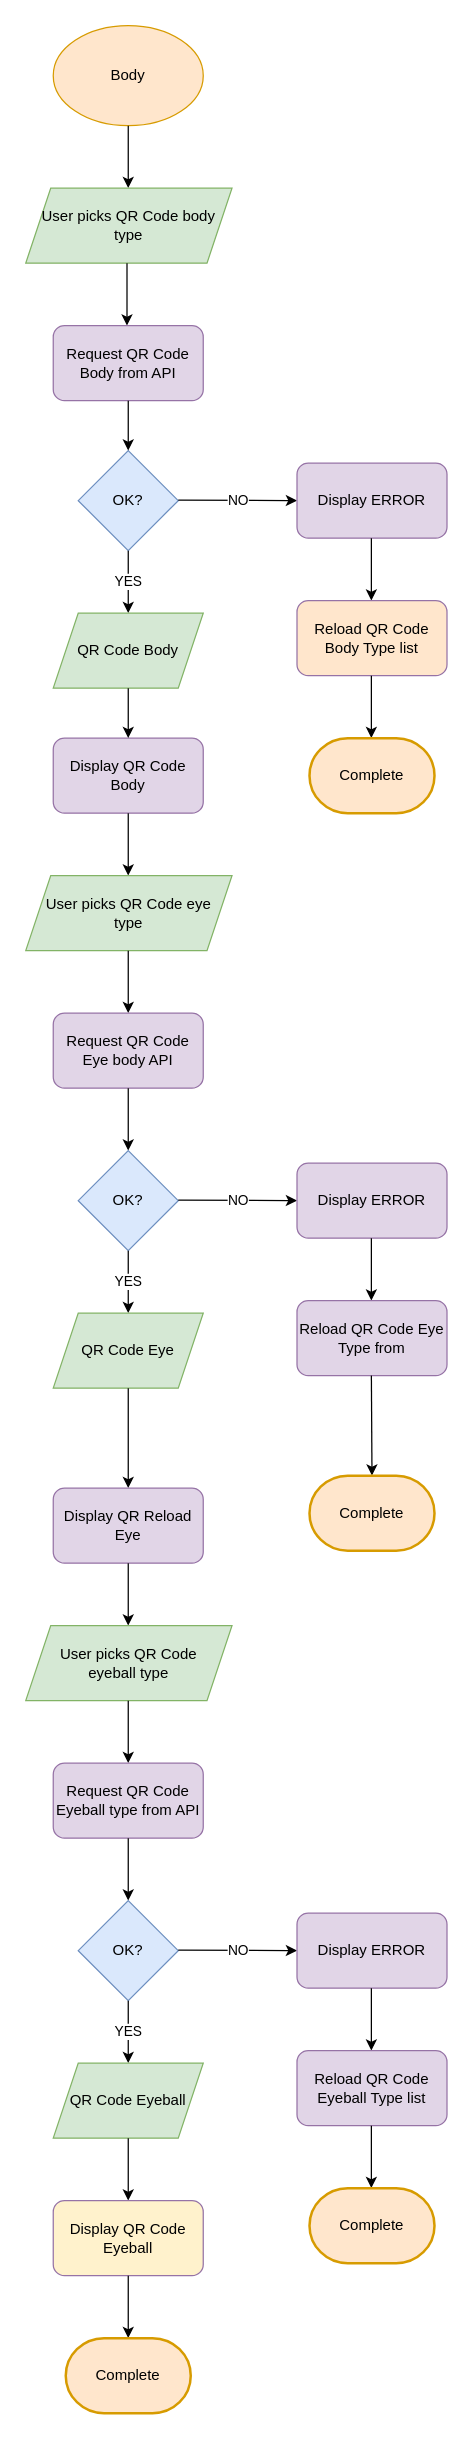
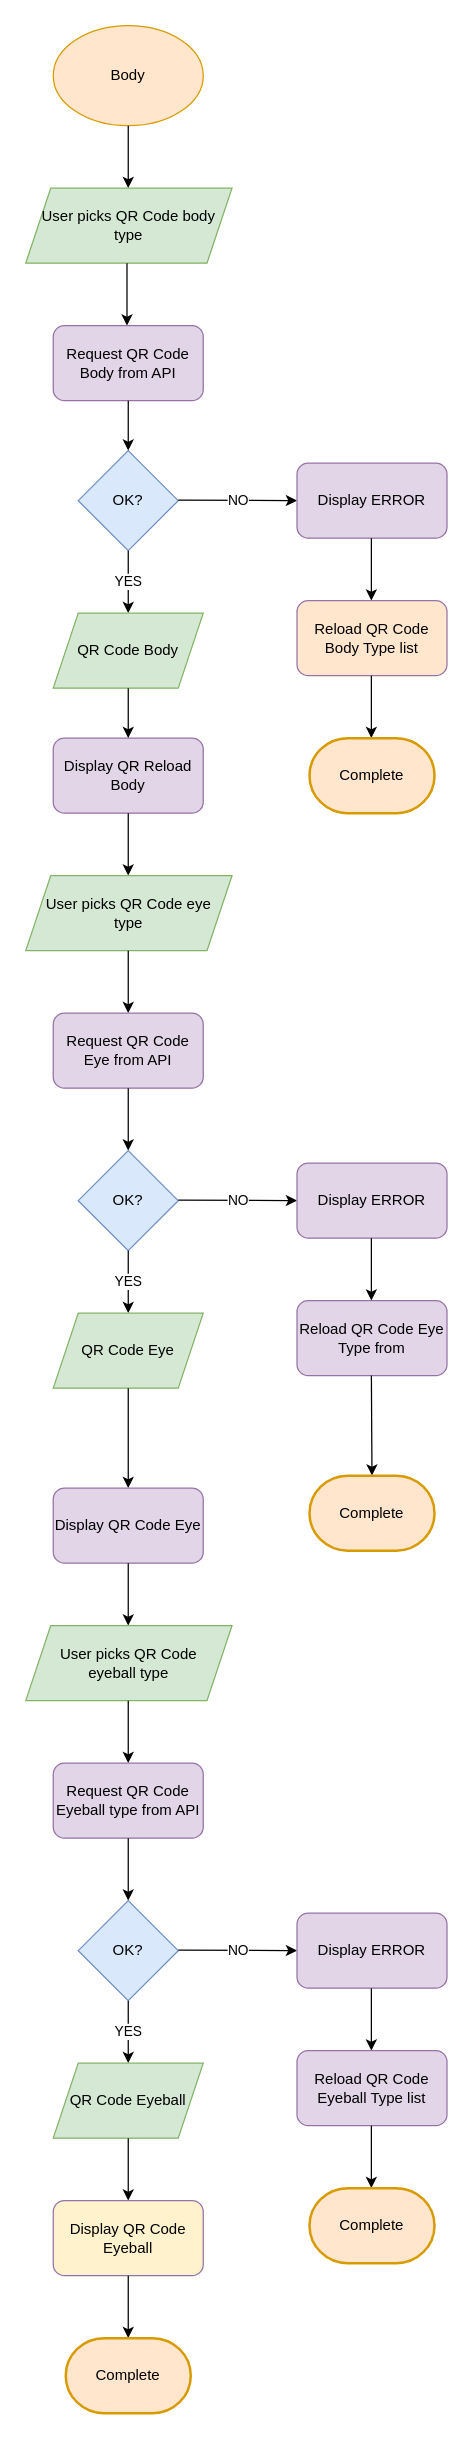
- <mxCell id="12" value="Display QR Code Body" style="rounded=1;whiteSpace=wrap;html=1;fillColor=#e1d5e7;strokeColor=#9673a6;" vertex="1" parent="1"><mxGeometry x="42" y="590" width="120" height="60" as="geometry" /></mxCell>
+ <mxCell id="12" value="Display QR Reload Body" style="rounded=1;whiteSpace=wrap;html=1;fillColor=#e1d5e7;strokeColor=#9673a6;" vertex="1" parent="1"><mxGeometry x="42" y="590" width="120" height="60" as="geometry" /></mxCell>
- <mxCell id="22" value="Request QR Code Eye body API" style="rounded=1;whiteSpace=wrap;html=1;fillColor=#e1d5e7;strokeColor=#9673a6;" vertex="1" parent="1"><mxGeometry x="42" y="810" width="120" height="60" as="geometry" /></mxCell>
+ <mxCell id="22" value="Request QR Code Eye from API" style="rounded=1;whiteSpace=wrap;html=1;fillColor=#e1d5e7;strokeColor=#9673a6;" vertex="1" parent="1"><mxGeometry x="42" y="810" width="120" height="60" as="geometry" /></mxCell>
- <mxCell id="34" value="Display QR Reload Eye" style="rounded=1;whiteSpace=wrap;html=1;fillColor=#e1d5e7;strokeColor=#9673a6;" vertex="1" parent="1"><mxGeometry x="42" y="1190" width="120" height="60" as="geometry" /></mxCell>
+ <mxCell id="34" value="Display QR Code Eye" style="rounded=1;whiteSpace=wrap;html=1;fillColor=#e1d5e7;strokeColor=#9673a6;" vertex="1" parent="1"><mxGeometry x="42" y="1190" width="120" height="60" as="geometry" /></mxCell>
